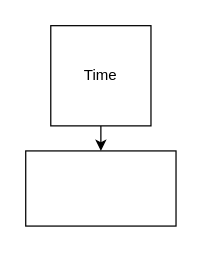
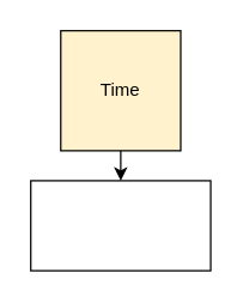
- <mxCell id="3" value="Time" style="whiteSpace=wrap;html=1;aspect=fixed;" vertex="1" parent="1"><mxGeometry x="40" y="20" width="80" height="80" as="geometry" /></mxCell>
+ <mxCell id="3" value="Time" style="whiteSpace=wrap;html=1;aspect=fixed;fillColor=#fff2cc;" vertex="1" parent="1"><mxGeometry x="40" y="20" width="80" height="80" as="geometry" /></mxCell>
